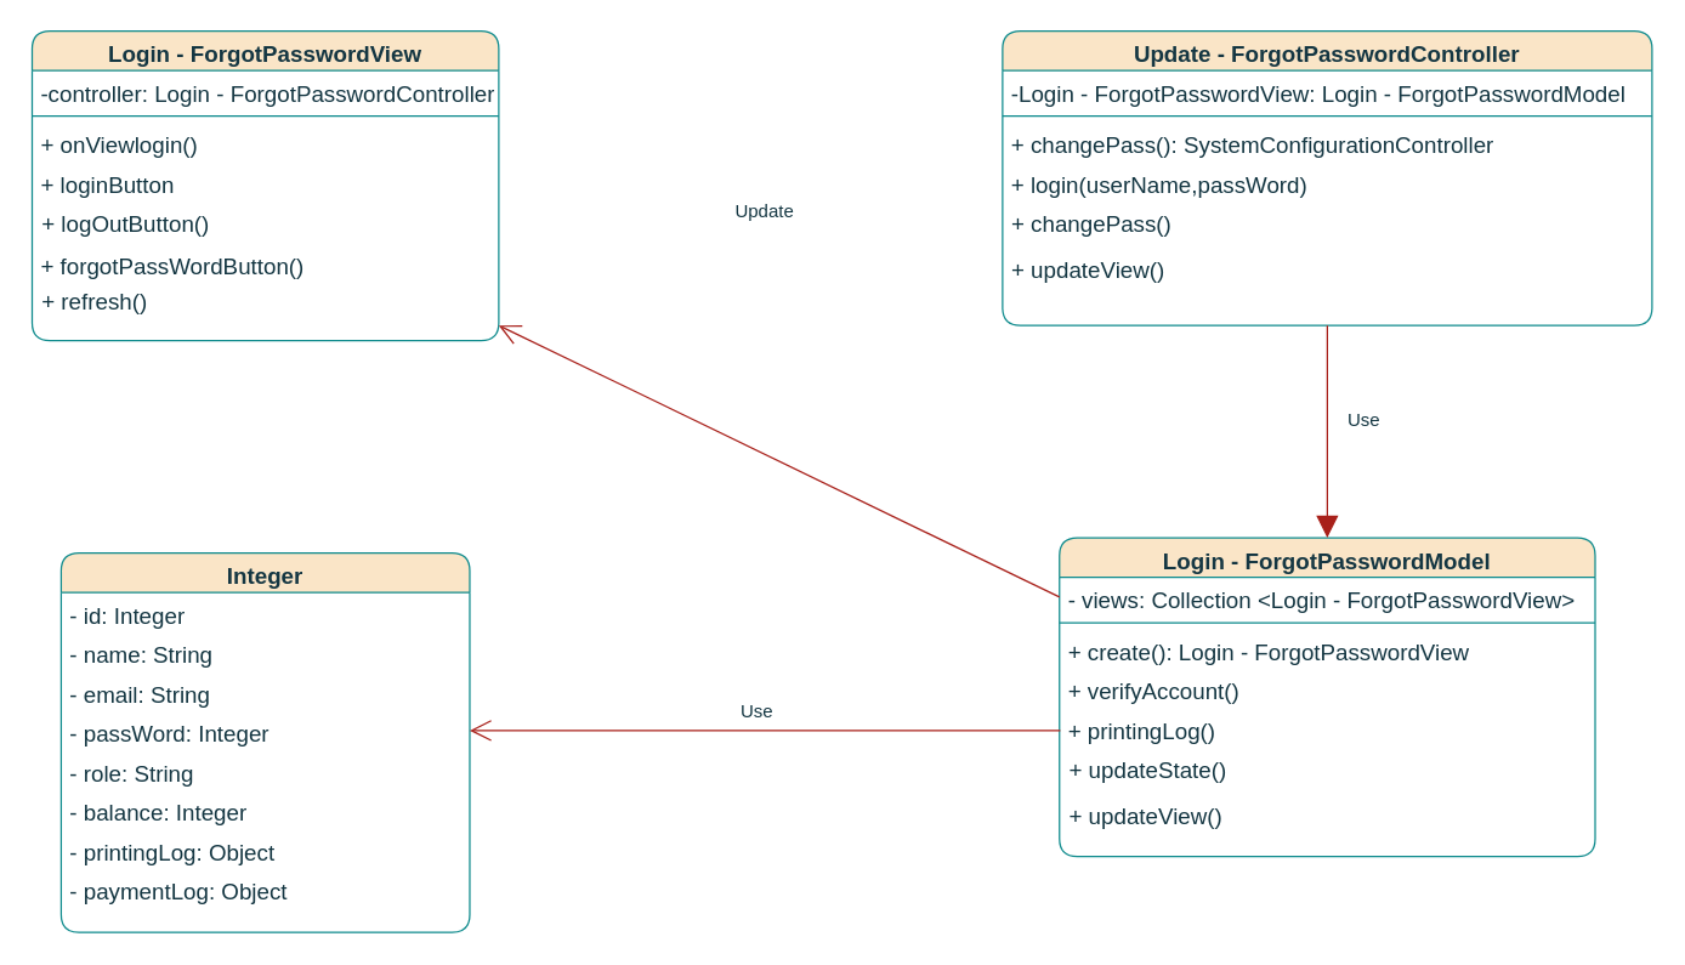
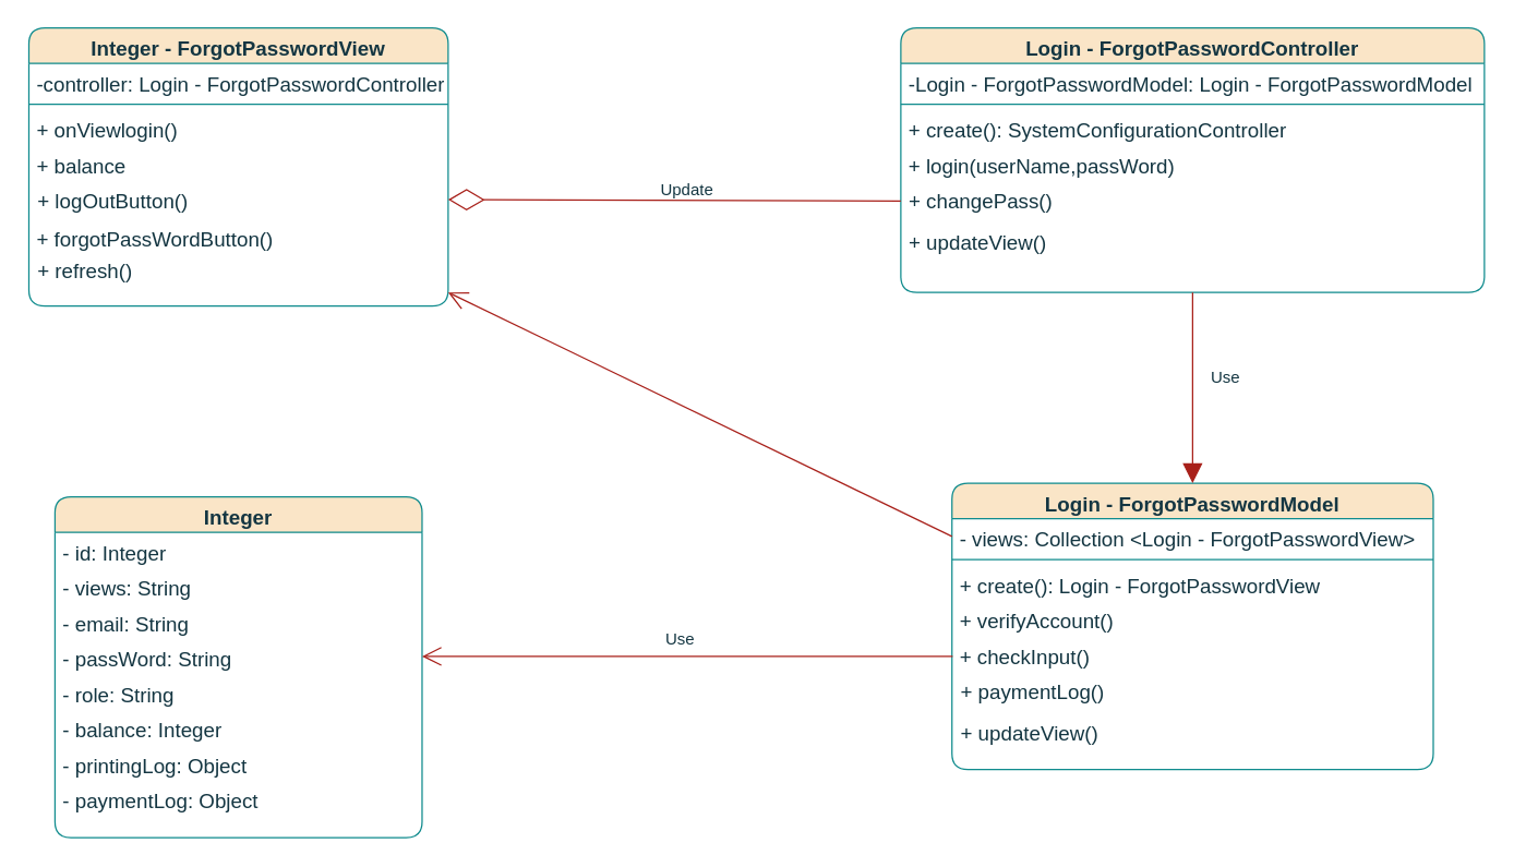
- <mxCell id="2" value="Login - ForgotPasswordView" style="swimlane;fontStyle=1;align=center;verticalAlign=top;childLayout=stackLayout;horizontal=1;startSize=26;horizontalStack=0;resizeParent=1;resizeLast=0;collapsible=1;marginBottom=0;rounded=1;shadow=0;strokeWidth=1;fontSize=15;fillColor=#FAE5C7;strokeColor=#0F8B8D;labelBackgroundColor=none;fontColor=#143642;" vertex="1" parent="1"><mxGeometry x="20.5" y="20" width="307.5" height="204" as="geometry"><mxRectangle x="230" y="140" width="160" height="26" as="alternateBounds" /></mxGeometry></mxCell>
+ <mxCell id="2" value="Integer - ForgotPasswordView" style="swimlane;fontStyle=1;align=center;verticalAlign=top;childLayout=stackLayout;horizontal=1;startSize=26;horizontalStack=0;resizeParent=1;resizeLast=0;collapsible=1;marginBottom=0;rounded=1;shadow=0;strokeWidth=1;fontSize=15;fillColor=#FAE5C7;strokeColor=#0F8B8D;labelBackgroundColor=none;fontColor=#143642;" vertex="1" parent="1"><mxGeometry x="20.5" y="20" width="307.5" height="204" as="geometry"><mxRectangle x="230" y="140" width="160" height="26" as="alternateBounds" /></mxGeometry></mxCell>
- <mxCell id="10" value="Update - ForgotPasswordController" style="swimlane;fontStyle=1;align=center;verticalAlign=top;childLayout=stackLayout;horizontal=1;startSize=26;horizontalStack=0;resizeParent=1;resizeLast=0;collapsible=1;marginBottom=0;rounded=1;shadow=0;strokeWidth=1;fontSize=15;fillColor=#FAE5C7;strokeColor=#0F8B8D;labelBackgroundColor=none;fontColor=#143642;" vertex="1" parent="1"><mxGeometry x="660" y="20" width="428" height="194" as="geometry"><mxRectangle x="550" y="140" width="160" height="26" as="alternateBounds" /></mxGeometry></mxCell>
+ <mxCell id="10" value="Login - ForgotPasswordController" style="swimlane;fontStyle=1;align=center;verticalAlign=top;childLayout=stackLayout;horizontal=1;startSize=26;horizontalStack=0;resizeParent=1;resizeLast=0;collapsible=1;marginBottom=0;rounded=1;shadow=0;strokeWidth=1;fontSize=15;fillColor=#FAE5C7;strokeColor=#0F8B8D;labelBackgroundColor=none;fontColor=#143642;" vertex="1" parent="1"><mxGeometry x="660" y="20" width="428" height="194" as="geometry"><mxRectangle x="550" y="140" width="160" height="26" as="alternateBounds" /></mxGeometry></mxCell>
- <mxCell id="11" value="-Login - ForgotPasswordView: Login - ForgotPasswordModel" style="text;align=left;verticalAlign=top;spacingLeft=4;spacingRight=4;overflow=hidden;rotatable=0;points=[[0,0.5],[1,0.5]];portConstraint=eastwest;fontSize=15;rounded=1;labelBackgroundColor=none;fontColor=#143642;" vertex="1" parent="10"><mxGeometry y="26" width="428" height="26" as="geometry" /></mxCell>
+ <mxCell id="11" value="-Login - ForgotPasswordModel: Login - ForgotPasswordModel" style="text;align=left;verticalAlign=top;spacingLeft=4;spacingRight=4;overflow=hidden;rotatable=0;points=[[0,0.5],[1,0.5]];portConstraint=eastwest;fontSize=15;rounded=1;labelBackgroundColor=none;fontColor=#143642;" vertex="1" parent="10"><mxGeometry y="26" width="428" height="26" as="geometry" /></mxCell>
- <mxCell id="13" value="+ changePass(): SystemConfigurationController" style="text;align=left;verticalAlign=top;spacingLeft=4;spacingRight=4;overflow=hidden;rotatable=0;points=[[0,0.5],[1,0.5]];portConstraint=eastwest;fontSize=15;rounded=1;labelBackgroundColor=none;fontColor=#143642;" vertex="1" parent="10"><mxGeometry y="60" width="428" height="26" as="geometry" /></mxCell>
+ <mxCell id="13" value="+ create(): SystemConfigurationController" style="text;align=left;verticalAlign=top;spacingLeft=4;spacingRight=4;overflow=hidden;rotatable=0;points=[[0,0.5],[1,0.5]];portConstraint=eastwest;fontSize=15;rounded=1;labelBackgroundColor=none;fontColor=#143642;" vertex="1" parent="10"><mxGeometry y="60" width="428" height="26" as="geometry" /></mxCell>
- <mxCell id="6" value="+ loginButton" style="text;align=left;verticalAlign=top;spacingLeft=4;spacingRight=4;overflow=hidden;rotatable=0;points=[[0,0.5],[1,0.5]];portConstraint=eastwest;fontSize=15;rounded=1;labelBackgroundColor=none;fontColor=#143642;" vertex="1" parent="2"><mxGeometry y="86" width="307.5" height="26" as="geometry" /></mxCell>
+ <mxCell id="6" value="+ balance" style="text;align=left;verticalAlign=top;spacingLeft=4;spacingRight=4;overflow=hidden;rotatable=0;points=[[0,0.5],[1,0.5]];portConstraint=eastwest;fontSize=15;rounded=1;labelBackgroundColor=none;fontColor=#143642;" vertex="1" parent="2"><mxGeometry y="86" width="307.5" height="26" as="geometry" /></mxCell>
+ <mxCell id="37" value="" style="endArrow=diamondThin;endFill=0;endSize=24;html=1;rounded=0;entryX=1;entryY=0.5;entryDx=0;entryDy=0;exitX=0;exitY=0.5;exitDx=0;exitDy=0;labelBackgroundColor=none;strokeColor=#A8201A;fontColor=default;" edge="1" parent="1" source="15" target="7"><mxGeometry width="160" relative="1" as="geometry"><mxPoint x="660" y="162" as="sourcePoint" /><mxPoint x="650" y="202" as="targetPoint" /></mxGeometry></mxCell>
- <mxCell id="27" value="- name: String" style="text;align=left;verticalAlign=top;spacingLeft=4;spacingRight=4;overflow=hidden;rotatable=0;points=[[0,0.5],[1,0.5]];portConstraint=eastwest;fontSize=15;rounded=1;labelBackgroundColor=none;fontColor=#143642;" vertex="1" parent="25"><mxGeometry y="52" width="269.25" height="26" as="geometry" /></mxCell>
+ <mxCell id="27" value="- views: String" style="text;align=left;verticalAlign=top;spacingLeft=4;spacingRight=4;overflow=hidden;rotatable=0;points=[[0,0.5],[1,0.5]];portConstraint=eastwest;fontSize=15;rounded=1;labelBackgroundColor=none;fontColor=#143642;" vertex="1" parent="25"><mxGeometry y="52" width="269.25" height="26" as="geometry" /></mxCell>
- <mxCell id="22" value="+ printingLog()" style="text;align=left;verticalAlign=top;spacingLeft=4;spacingRight=4;overflow=hidden;rotatable=0;points=[[0,0.5],[1,0.5]];portConstraint=eastwest;fontSize=15;rounded=1;labelBackgroundColor=none;fontColor=#143642;" vertex="1" parent="17"><mxGeometry y="112" width="353" height="26" as="geometry" /></mxCell>
+ <mxCell id="22" value="+ checkInput()" style="text;align=left;verticalAlign=top;spacingLeft=4;spacingRight=4;overflow=hidden;rotatable=0;points=[[0,0.5],[1,0.5]];portConstraint=eastwest;fontSize=15;rounded=1;labelBackgroundColor=none;fontColor=#143642;" vertex="1" parent="17"><mxGeometry y="112" width="353" height="26" as="geometry" /></mxCell>
- <mxCell id="29" value="- passWord: Integer" style="text;align=left;verticalAlign=top;spacingLeft=4;spacingRight=4;overflow=hidden;rotatable=0;points=[[0,0.5],[1,0.5]];portConstraint=eastwest;fontSize=15;rounded=1;labelBackgroundColor=none;fontColor=#143642;" vertex="1" parent="25"><mxGeometry y="104" width="269.25" height="26" as="geometry" /></mxCell>
+ <mxCell id="29" value="- passWord: String" style="text;align=left;verticalAlign=top;spacingLeft=4;spacingRight=4;overflow=hidden;rotatable=0;points=[[0,0.5],[1,0.5]];portConstraint=eastwest;fontSize=15;rounded=1;labelBackgroundColor=none;fontColor=#143642;" vertex="1" parent="25"><mxGeometry y="104" width="269.25" height="26" as="geometry" /></mxCell>
- <mxCell id="23" value="&amp;nbsp;+ updateState()" style="text;whiteSpace=wrap;html=1;fontSize=15;rounded=1;labelBackgroundColor=none;fontColor=#143642;" vertex="1" parent="17"><mxGeometry y="138" width="353" height="30" as="geometry" /></mxCell>
+ <mxCell id="23" value="&amp;nbsp;+ paymentLog()" style="text;whiteSpace=wrap;html=1;fontSize=15;rounded=1;labelBackgroundColor=none;fontColor=#143642;" vertex="1" parent="17"><mxGeometry y="138" width="353" height="30" as="geometry" /></mxCell>
